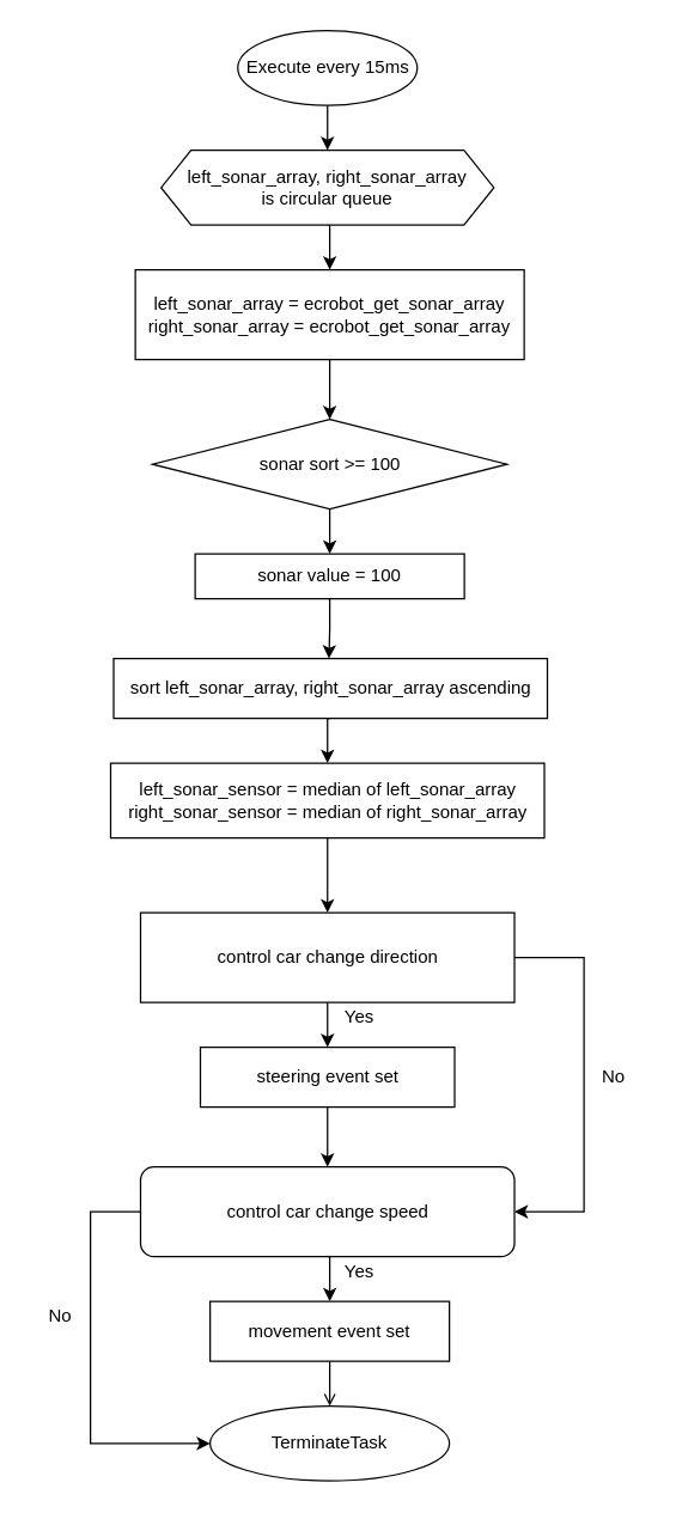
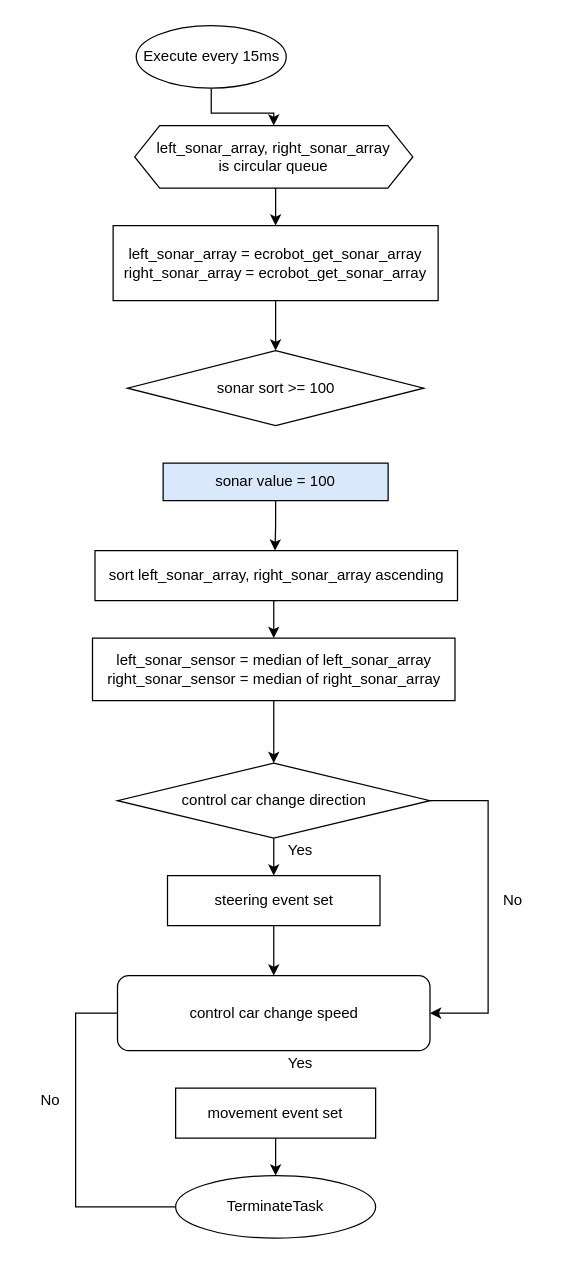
- <mxCell id="3" value="Execute every 15ms" style="ellipse;whiteSpace=wrap;html=1;" vertex="1" parent="1"><mxGeometry x="158.5" y="20" width="120" height="50" as="geometry" /></mxCell>
+ <mxCell id="3" value="Execute every 15ms" style="ellipse;whiteSpace=wrap;html=1;" vertex="1" parent="1"><mxGeometry x="108.5" y="20" width="120" height="50" as="geometry" /></mxCell>
- <mxCell id="8" style="edgeStyle=orthogonalEdgeStyle;rounded=0;orthogonalLoop=1;jettySize=auto;html=1;exitX=0.5;exitY=1;exitDx=0;exitDy=0;entryX=0.5;entryY=0;entryDx=0;entryDy=0;" edge="1" parent="1" source="9" target="11"><mxGeometry relative="1" as="geometry" /></mxCell>
- <mxCell id="11" value="sonar value = 100" style="rounded=0;whiteSpace=wrap;html=1;" vertex="1" parent="1"><mxGeometry x="130" y="370" width="180" height="30" as="geometry" /></mxCell>
+ <mxCell id="11" value="sonar value = 100" style="rounded=0;whiteSpace=wrap;html=1;fillColor=#dae8fc;" vertex="1" parent="1"><mxGeometry x="130" y="370" width="180" height="30" as="geometry" /></mxCell>
- <mxCell id="18" value="control car change direction" style="whiteSpace=wrap;html=1;rounded=0;" vertex="1" parent="1"><mxGeometry x="93.5" y="610" width="250" height="60" as="geometry" /></mxCell>
+ <mxCell id="18" value="control car change direction" style="rhombus;whiteSpace=wrap;html=1;" vertex="1" parent="1"><mxGeometry x="93.5" y="610" width="250" height="60" as="geometry" /></mxCell>
- <mxCell id="23" style="edgeStyle=orthogonalEdgeStyle;rounded=0;orthogonalLoop=1;jettySize=auto;html=1;exitX=0.5;exitY=1;exitDx=0;exitDy=0;entryX=0.5;entryY=0;entryDx=0;entryDy=0;" edge="1" parent="1" source="25" target="22"><mxGeometry relative="1" as="geometry" /></mxCell>
- <mxCell id="21" style="edgeStyle=orthogonalEdgeStyle;rounded=0;orthogonalLoop=1;jettySize=auto;html=1;exitX=0.5;exitY=1;exitDx=0;exitDy=0;endArrow=open;" edge="1" parent="1" source="22" target="26"><mxGeometry relative="1" as="geometry" /></mxCell>
+ <mxCell id="21" style="edgeStyle=orthogonalEdgeStyle;rounded=0;orthogonalLoop=1;jettySize=auto;html=1;exitX=0.5;exitY=1;exitDx=0;exitDy=0;" edge="1" parent="1" source="22" target="26"><mxGeometry relative="1" as="geometry" /></mxCell>
- <mxCell id="24" style="edgeStyle=orthogonalEdgeStyle;rounded=0;orthogonalLoop=1;jettySize=auto;html=1;exitX=0;exitY=0.5;exitDx=0;exitDy=0;entryX=0;entryY=0.5;entryDx=0;entryDy=0;" edge="1" parent="1" source="25" target="26"><mxGeometry relative="1" as="geometry"><Array as="points"><mxPoint x="60" y="810" /><mxPoint x="60" y="965" /></Array></mxGeometry></mxCell>
+ <mxCell id="24" style="edgeStyle=orthogonalEdgeStyle;rounded=0;orthogonalLoop=1;jettySize=auto;html=1;exitX=0;exitY=0.5;exitDx=0;exitDy=0;entryX=0;entryY=0.5;entryDx=0;entryDy=0;endArrow=none;" edge="1" parent="1" source="25" target="26"><mxGeometry relative="1" as="geometry"><Array as="points"><mxPoint x="60" y="810" /><mxPoint x="60" y="965" /></Array></mxGeometry></mxCell>
